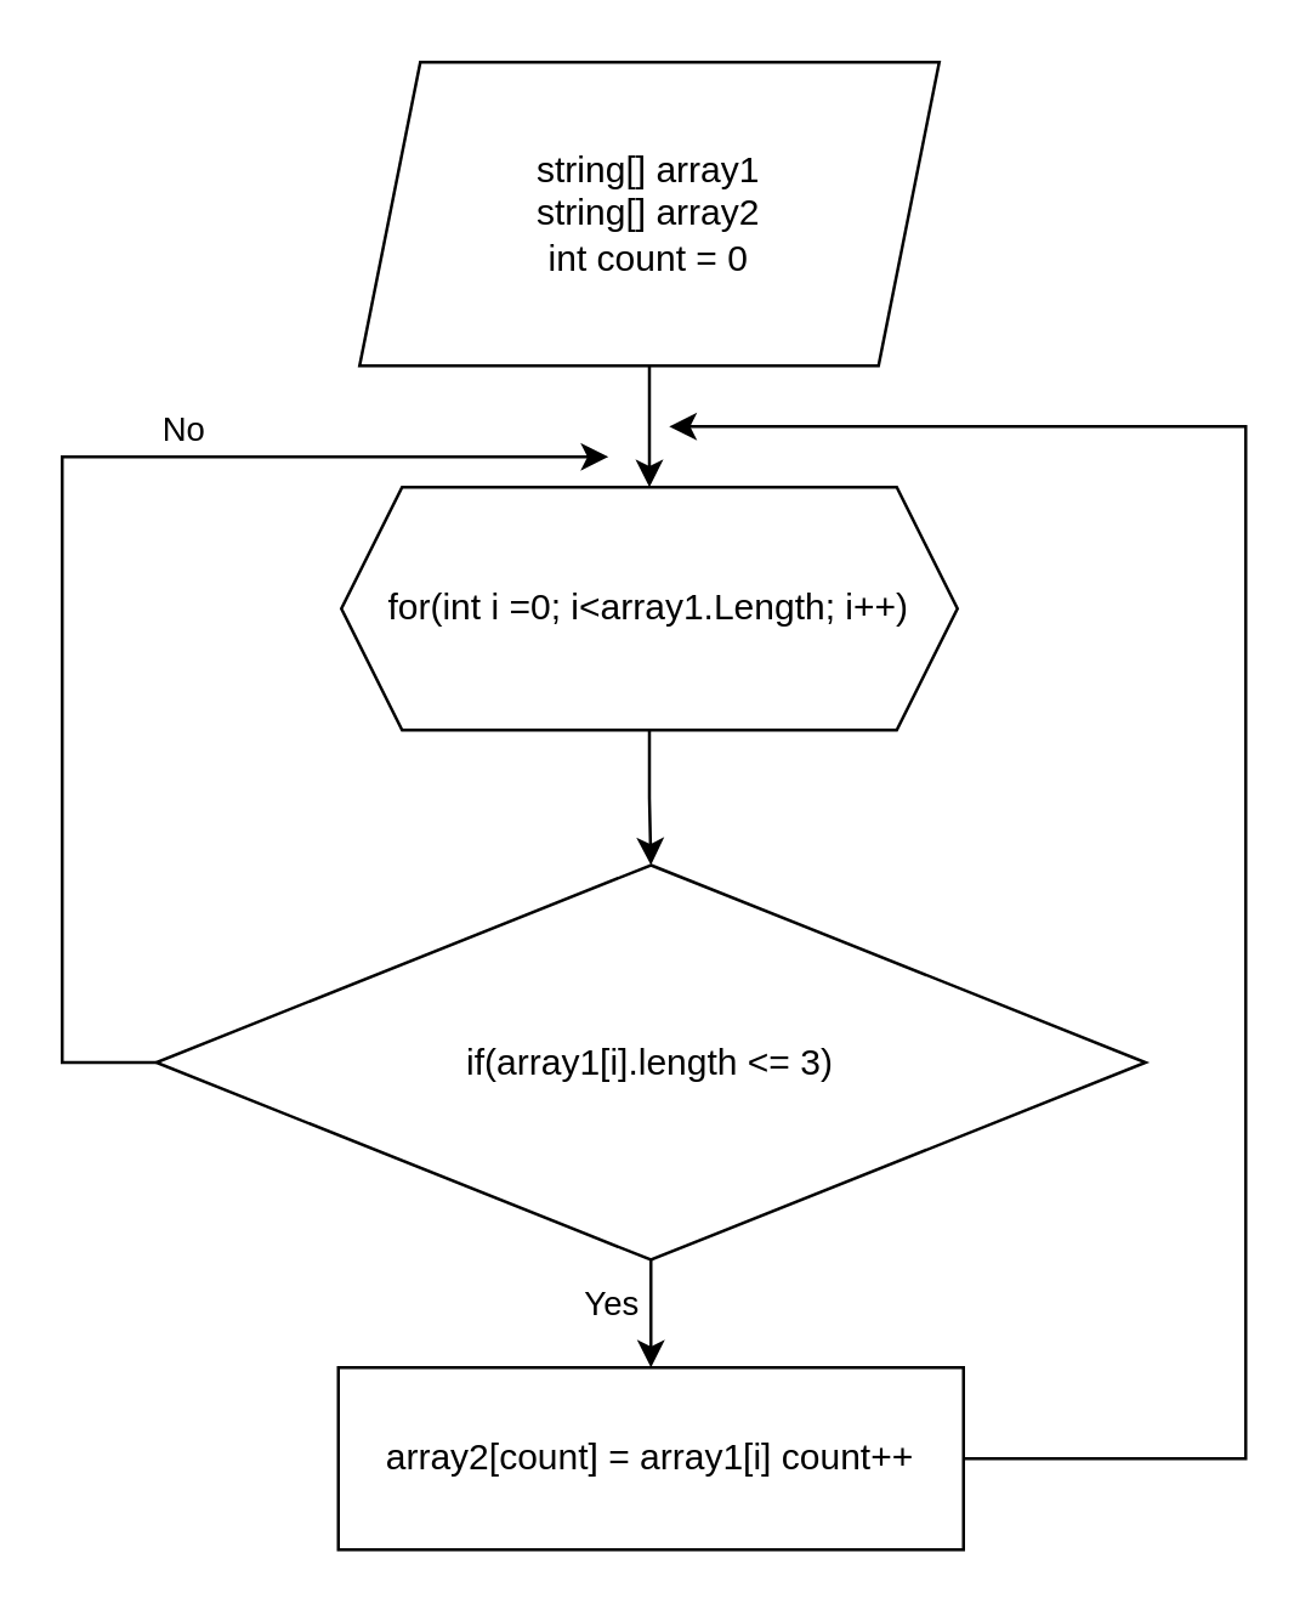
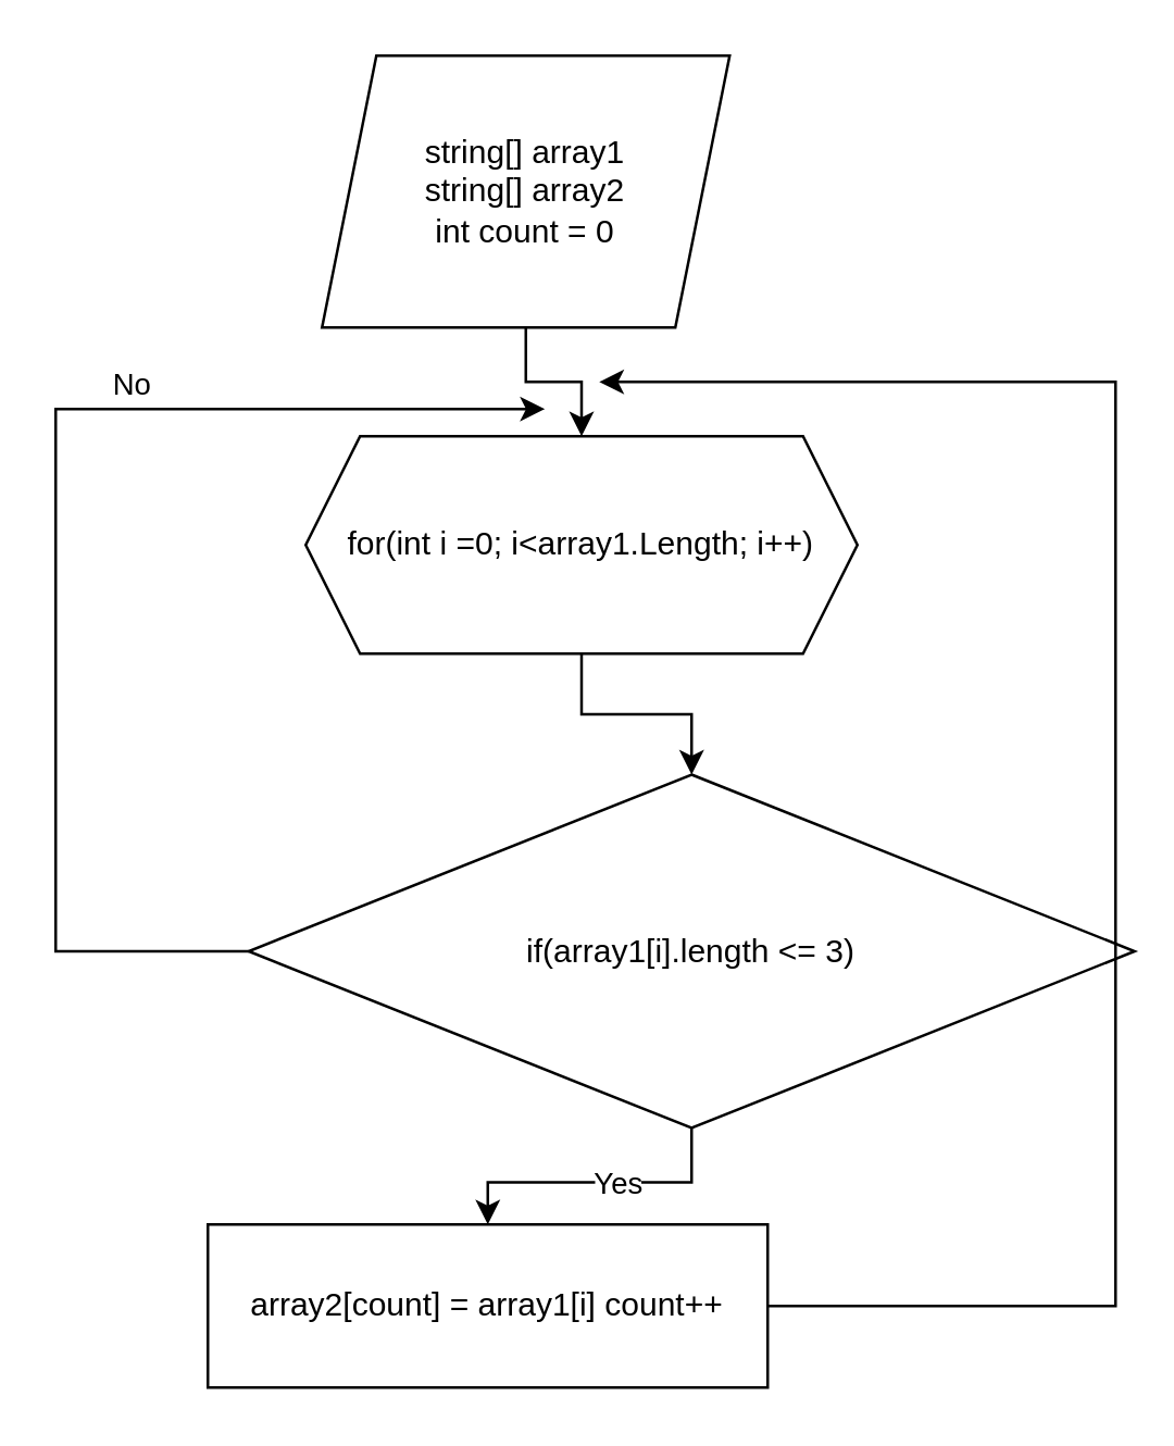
- <mxCell id="3" value="string[] array1&lt;br&gt;string[] array2&lt;br&gt;int count = 0" style="shape=parallelogram;perimeter=parallelogramPerimeter;whiteSpace=wrap;html=1;fixedSize=1;" vertex="1" parent="1"><mxGeometry x="118" y="20" width="191" height="100" as="geometry" /></mxCell>
+ <mxCell id="3" value="string[] array1&lt;br&gt;string[] array2&lt;br&gt;int count = 0" style="shape=parallelogram;perimeter=parallelogramPerimeter;whiteSpace=wrap;html=1;fixedSize=1;" vertex="1" parent="1"><mxGeometry x="118" y="20" width="150" height="100" as="geometry" /></mxCell>
- <mxCell id="10" value="if(array1[i].length &amp;lt;= 3)" style="rhombus;whiteSpace=wrap;html=1;" vertex="1" parent="1"><mxGeometry x="51" y="284.5" width="326" height="130" as="geometry" /></mxCell>
+ <mxCell id="10" value="if(array1[i].length &amp;lt;= 3)" style="rhombus;whiteSpace=wrap;html=1;" vertex="1" parent="1"><mxGeometry x="91" y="284.5" width="326" height="130" as="geometry" /></mxCell>
- <mxCell id="12" value="array2[count] = array1[i] count++" style="rounded=0;whiteSpace=wrap;html=1;" vertex="1" parent="1"><mxGeometry x="111" y="450" width="206" height="60" as="geometry" /></mxCell>
+ <mxCell id="12" value="array2[count] = array1[i] count++" style="rounded=0;whiteSpace=wrap;html=1;" vertex="1" parent="1"><mxGeometry x="76" y="450" width="206" height="60" as="geometry" /></mxCell>
